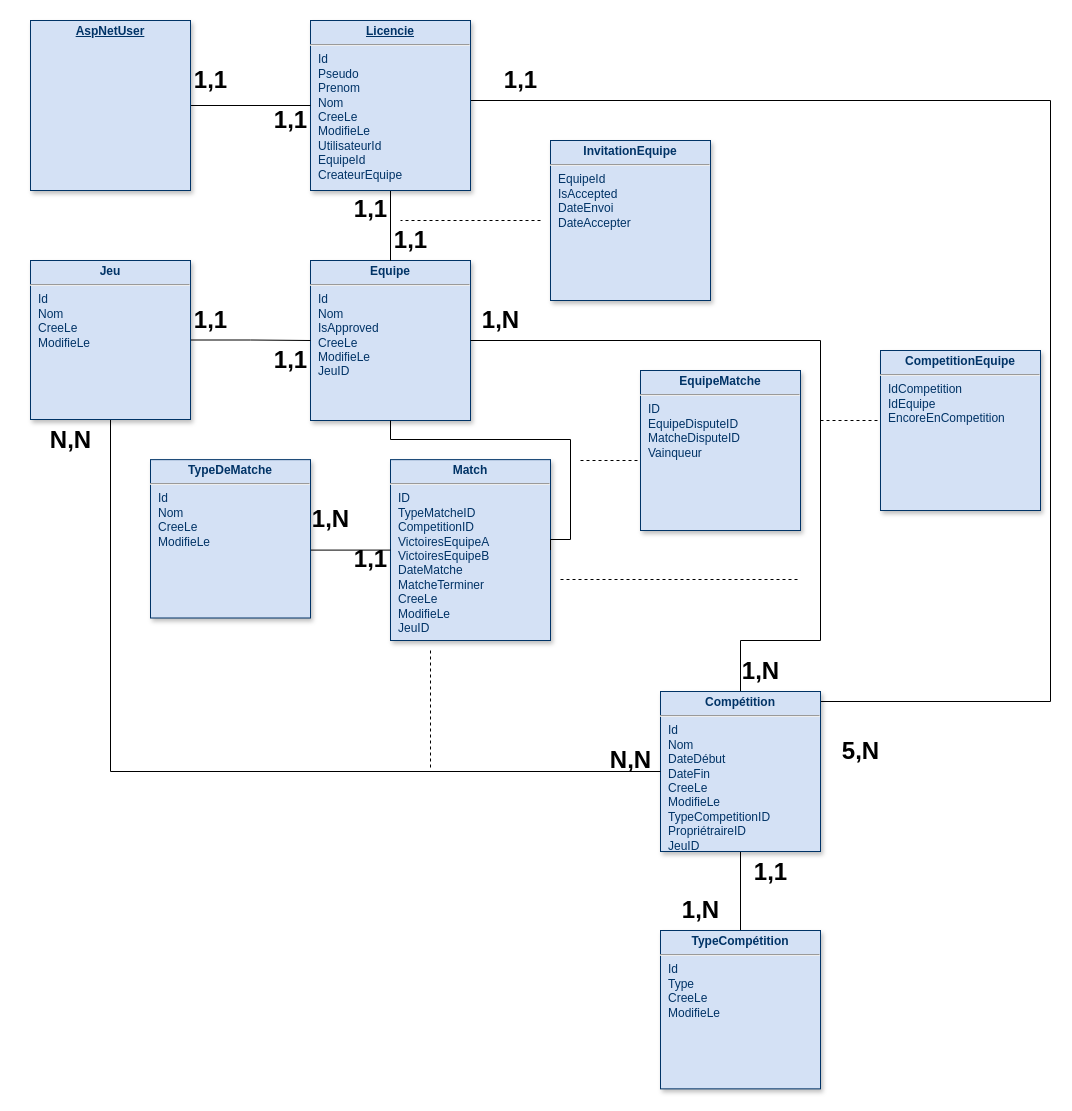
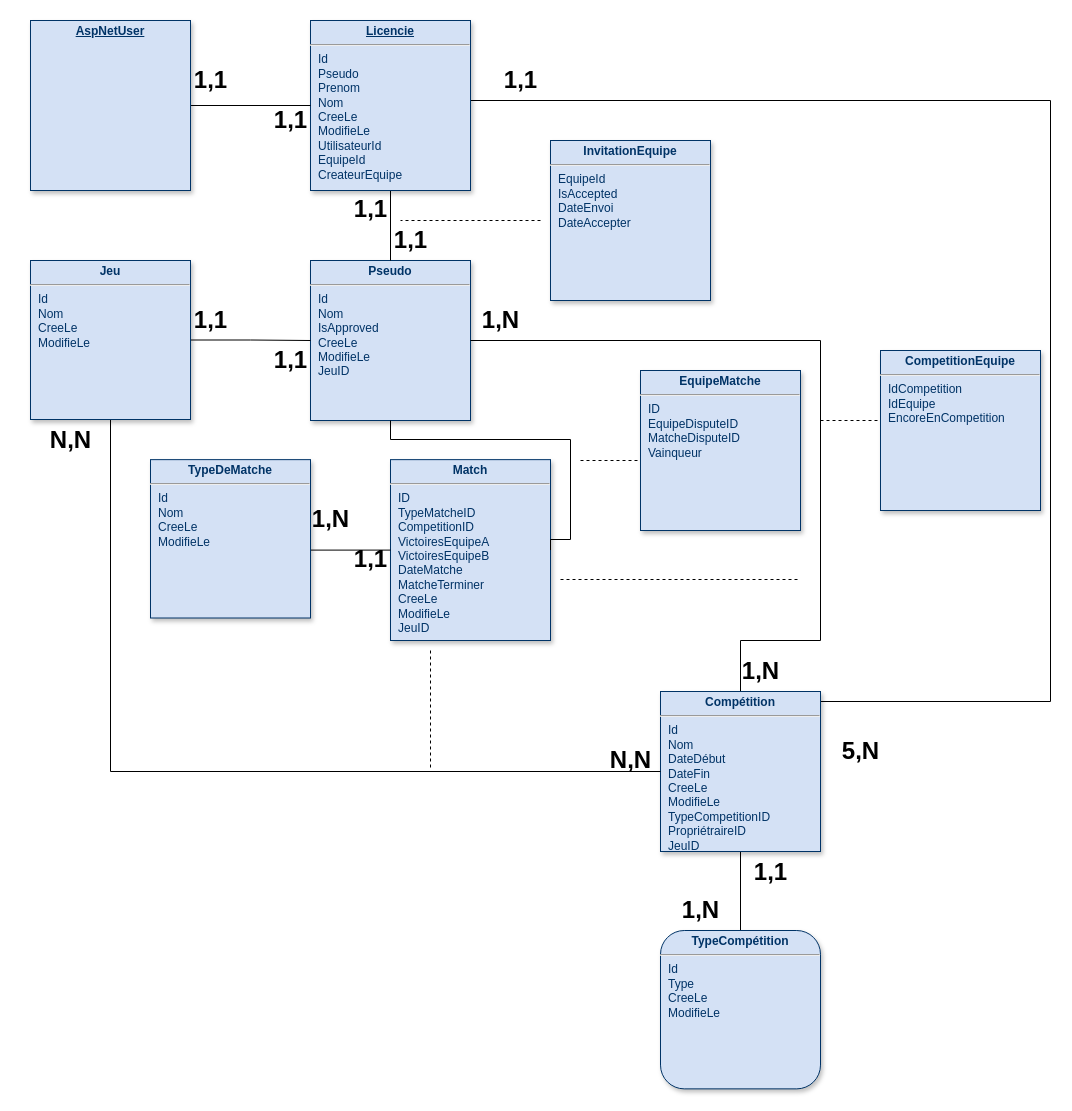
- <mxCell id="4" value="&lt;p style=&quot;margin: 4px 0px 0px ; text-align: center&quot;&gt;&lt;strong&gt;Equipe&lt;/strong&gt;&lt;/p&gt;&lt;hr&gt;&lt;p style=&quot;margin: 0px 0px 0px 8px&quot;&gt;Id&lt;/p&gt;&lt;p style=&quot;margin: 0px 0px 0px 8px&quot;&gt;Nom&lt;/p&gt;&lt;p style=&quot;margin: 0px 0px 0px 8px&quot;&gt;IsApproved&lt;/p&gt;&lt;p style=&quot;margin: 0px 0px 0px 8px&quot;&gt;&lt;span&gt;CreeLe&lt;/span&gt;&lt;br&gt;&lt;/p&gt;&lt;p style=&quot;margin: 0px 0px 0px 8px&quot;&gt;ModifieLe&lt;/p&gt;&lt;p style=&quot;margin: 0px 0px 0px 8px&quot;&gt;JeuID&lt;/p&gt;" style="verticalAlign=top;align=left;overflow=fill;fontSize=12;fontFamily=Helvetica;html=1;strokeColor=#003366;shadow=1;fillColor=#D4E1F5;fontColor=#003366" parent="1" vertex="1"><mxGeometry x="310" y="260" width="160" height="160" as="geometry" /></mxCell>
+ <mxCell id="4" value="&lt;p style=&quot;margin: 4px 0px 0px ; text-align: center&quot;&gt;&lt;strong&gt;Pseudo&lt;/strong&gt;&lt;/p&gt;&lt;hr&gt;&lt;p style=&quot;margin: 0px 0px 0px 8px&quot;&gt;Id&lt;/p&gt;&lt;p style=&quot;margin: 0px 0px 0px 8px&quot;&gt;Nom&lt;/p&gt;&lt;p style=&quot;margin: 0px 0px 0px 8px&quot;&gt;IsApproved&lt;/p&gt;&lt;p style=&quot;margin: 0px 0px 0px 8px&quot;&gt;&lt;span&gt;CreeLe&lt;/span&gt;&lt;br&gt;&lt;/p&gt;&lt;p style=&quot;margin: 0px 0px 0px 8px&quot;&gt;ModifieLe&lt;/p&gt;&lt;p style=&quot;margin: 0px 0px 0px 8px&quot;&gt;JeuID&lt;/p&gt;" style="verticalAlign=top;align=left;overflow=fill;fontSize=12;fontFamily=Helvetica;html=1;strokeColor=#003366;shadow=1;fillColor=#D4E1F5;fontColor=#003366" parent="1" vertex="1"><mxGeometry x="310" y="260" width="160" height="160" as="geometry" /></mxCell>
- <mxCell id="3" value="&lt;p style=&quot;margin: 4px 0px 0px ; text-align: center&quot;&gt;&lt;strong&gt;TypeCompétition&lt;/strong&gt;&lt;/p&gt;&lt;hr&gt;&lt;p style=&quot;margin: 0px 0px 0px 8px&quot;&gt;Id&lt;/p&gt;&lt;p style=&quot;margin: 0px 0px 0px 8px&quot;&gt;Type&lt;/p&gt;&lt;p style=&quot;margin: 0px 0px 0px 8px&quot;&gt;CreeLe&lt;/p&gt;&lt;p style=&quot;margin: 0px 0px 0px 8px&quot;&gt;ModifieLe&lt;/p&gt;" style="verticalAlign=top;align=left;overflow=fill;fontSize=12;fontFamily=Helvetica;html=1;strokeColor=#003366;shadow=1;fillColor=#D4E1F5;fontColor=#003366" parent="1" vertex="1"><mxGeometry x="660" y="930" width="160" height="158.36" as="geometry" /></mxCell>
+ <mxCell id="3" value="&lt;p style=&quot;margin: 4px 0px 0px ; text-align: center&quot;&gt;&lt;strong&gt;TypeCompétition&lt;/strong&gt;&lt;/p&gt;&lt;hr&gt;&lt;p style=&quot;margin: 0px 0px 0px 8px&quot;&gt;Id&lt;/p&gt;&lt;p style=&quot;margin: 0px 0px 0px 8px&quot;&gt;Type&lt;/p&gt;&lt;p style=&quot;margin: 0px 0px 0px 8px&quot;&gt;CreeLe&lt;/p&gt;&lt;p style=&quot;margin: 0px 0px 0px 8px&quot;&gt;ModifieLe&lt;/p&gt;" style="verticalAlign=top;align=left;overflow=fill;fontSize=12;fontFamily=Helvetica;html=1;strokeColor=#003366;shadow=1;fillColor=#D4E1F5;fontColor=#003366;rounded=1;" parent="1" vertex="1"><mxGeometry x="660" y="930" width="160" height="158.36" as="geometry" /></mxCell>
